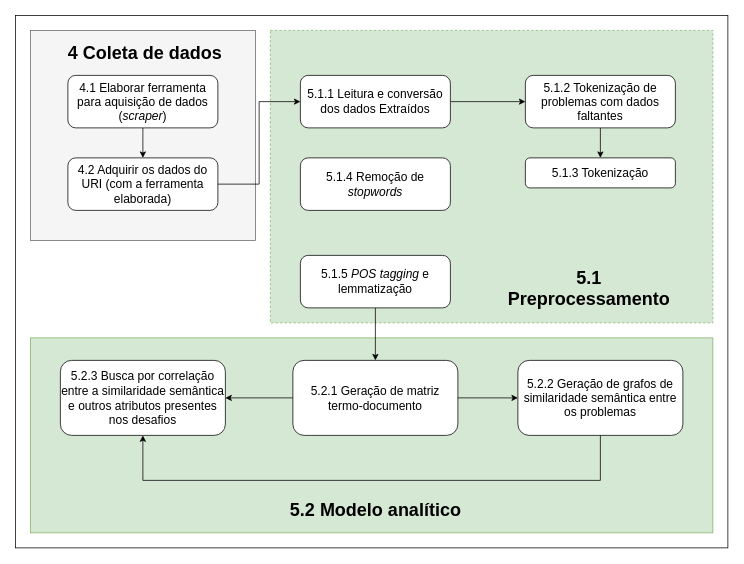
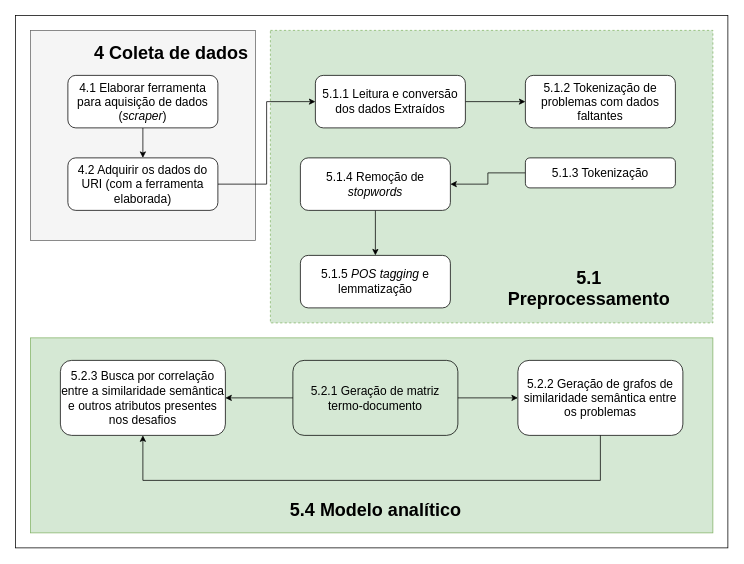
- <mxCell id="20" value="4 Coleta de dados" style="text;html=1;strokeColor=none;fillColor=none;align=center;verticalAlign=middle;whiteSpace=wrap;rounded=0;fontSize=24;fontStyle=1" parent="1" vertex="1"><mxGeometry x="87.5" y="60" width="210" height="20" as="geometry" /></mxCell>
+ <mxCell id="20" value="4 Coleta de dados" style="text;html=1;strokeColor=none;fillColor=none;align=center;verticalAlign=middle;whiteSpace=wrap;rounded=0;fontSize=24;fontStyle=1" parent="1" vertex="1"><mxGeometry x="122.5" y="60" width="210" height="20" as="geometry" /></mxCell>
- <mxCell id="11" value="&lt;div style=&quot;font-size: 16px;&quot;&gt;5.1.1 Leitura e conversão dos dados Extraídos&lt;/div&gt;" style="rounded=1;whiteSpace=wrap;html=1;fontSize=16;" parent="1" vertex="1"><mxGeometry x="400" y="100" width="200" height="70" as="geometry" /></mxCell>
+ <mxCell id="11" value="&lt;div style=&quot;font-size: 16px;&quot;&gt;5.1.1 Leitura e conversão dos dados Extraídos&lt;/div&gt;" style="rounded=1;whiteSpace=wrap;html=1;fontSize=16;" parent="1" vertex="1"><mxGeometry x="420" y="100" width="200" height="70" as="geometry" /></mxCell>
- <mxCell id="12" style="edgeStyle=orthogonalEdgeStyle;rounded=0;orthogonalLoop=1;jettySize=auto;html=1;exitX=0.5;exitY=1;exitDx=0;exitDy=0;entryX=0.5;entryY=0;entryDx=0;entryDy=0;" parent="1" source="13" target="15" edge="1"><mxGeometry relative="1" as="geometry" /></mxCell>
+ <mxCell id="14" style="edgeStyle=orthogonalEdgeStyle;rounded=0;orthogonalLoop=1;jettySize=auto;html=1;exitX=0;exitY=0.5;exitDx=0;exitDy=0;entryX=1;entryY=0.5;entryDx=0;entryDy=0;" parent="1" source="15" target="17" edge="1"><mxGeometry relative="1" as="geometry" /></mxCell>
+ <mxCell id="16" style="edgeStyle=orthogonalEdgeStyle;rounded=0;orthogonalLoop=1;jettySize=auto;html=1;exitX=0.5;exitY=1;exitDx=0;exitDy=0;entryX=0.5;entryY=0;entryDx=0;entryDy=0;" parent="1" source="17" target="19" edge="1"><mxGeometry relative="1" as="geometry" /></mxCell>
- <mxCell id="18" style="edgeStyle=orthogonalEdgeStyle;rounded=0;orthogonalLoop=1;jettySize=auto;html=1;exitX=0.5;exitY=1;exitDx=0;exitDy=0;entryX=0.5;entryY=0;entryDx=0;entryDy=0;" parent="1" source="19" target="22" edge="1"><mxGeometry relative="1" as="geometry" /></mxCell>
- <mxCell id="22" value="5.2.1 Geração de matriz termo-documento" style="rounded=1;whiteSpace=wrap;html=1;fontSize=16;" parent="1" vertex="1"><mxGeometry x="390" y="480" width="220" height="100" as="geometry" /></mxCell>
+ <mxCell id="22" value="5.2.1 Geração de matriz termo-documento" style="rounded=1;whiteSpace=wrap;html=1;fontSize=16;fillColor=#d5e8d4;" parent="1" vertex="1"><mxGeometry x="390" y="480" width="220" height="100" as="geometry" /></mxCell>
- <mxCell id="28" value="5.2 Modelo analítico" style="text;html=1;strokeColor=none;fillColor=none;align=center;verticalAlign=middle;whiteSpace=wrap;rounded=0;fontSize=24;fontStyle=1" parent="1" vertex="1"><mxGeometry x="362.5" y="660" width="275" height="40" as="geometry" /></mxCell>
+ <mxCell id="28" value="5.4 Modelo analítico" style="text;html=1;strokeColor=none;fillColor=none;align=center;verticalAlign=middle;whiteSpace=wrap;rounded=0;fontSize=24;fontStyle=1" parent="1" vertex="1"><mxGeometry x="362.5" y="660" width="275" height="40" as="geometry" /></mxCell>
